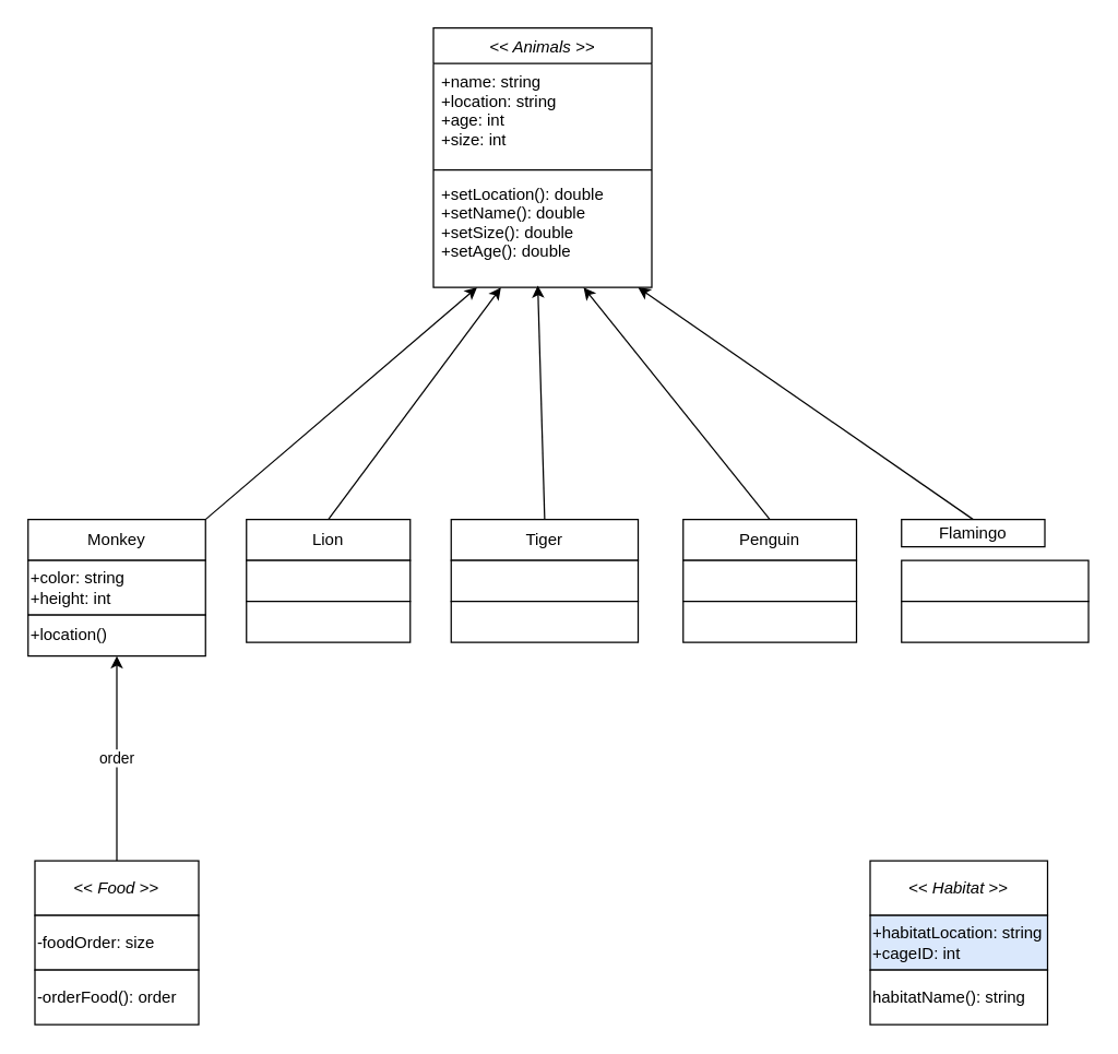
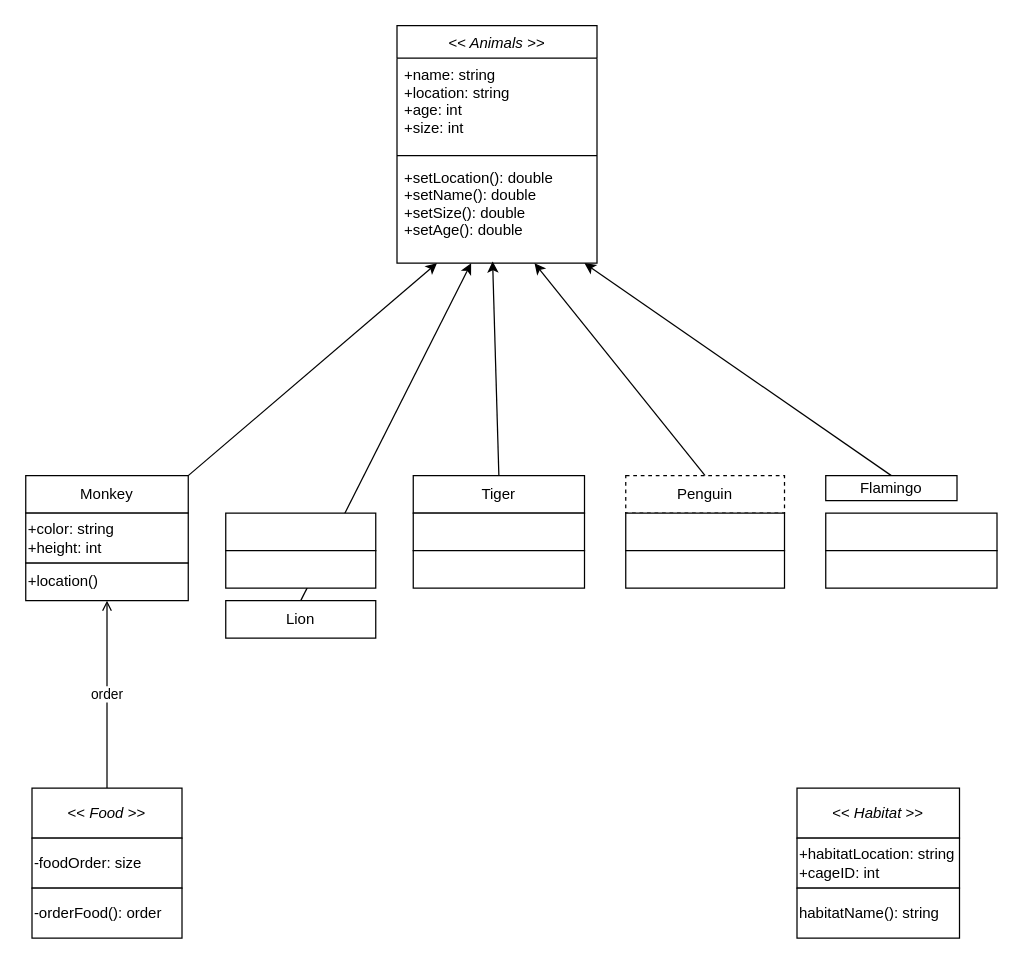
- <mxCell id="11" value="Lion" style="rounded=0;whiteSpace=wrap;html=1;align=center;" vertex="1" parent="1"><mxGeometry x="180" y="380" width="120" height="30" as="geometry" /></mxCell>
+ <mxCell id="11" value="Lion" style="rounded=0;whiteSpace=wrap;html=1;align=center;" vertex="1" parent="1"><mxGeometry x="180" y="480" width="120" height="30" as="geometry" /></mxCell>
- <mxCell id="15" value="Penguin" style="rounded=0;whiteSpace=wrap;html=1;align=center;" vertex="1" parent="1"><mxGeometry x="500" y="380" width="127" height="30" as="geometry" /></mxCell>
+ <mxCell id="15" value="Penguin" style="rounded=0;whiteSpace=wrap;html=1;align=center;dashed=1;" vertex="1" parent="1"><mxGeometry x="500" y="380" width="127" height="30" as="geometry" /></mxCell>
- <mxCell id="22" value="order" style="edgeStyle=none;rounded=0;orthogonalLoop=1;jettySize=auto;html=1;entryX=0.5;entryY=1;entryDx=0;entryDy=0;" edge="1" parent="1" source="23" target="9"><mxGeometry relative="1" as="geometry"><mxPoint x="85" y="540" as="targetPoint" /></mxGeometry></mxCell>
+ <mxCell id="22" value="order" style="edgeStyle=none;rounded=0;orthogonalLoop=1;jettySize=auto;html=1;entryX=0.5;entryY=1;entryDx=0;entryDy=0;endArrow=open;" edge="1" parent="1" source="23" target="9"><mxGeometry relative="1" as="geometry"><mxPoint x="85" y="540" as="targetPoint" /></mxGeometry></mxCell>
- <mxCell id="27" value="+habitatLocation: string&lt;br&gt;+cageID: int" style="rounded=0;whiteSpace=wrap;html=1;align=left;fillColor=#dae8fc;" vertex="1" parent="1"><mxGeometry x="637" y="670" width="130" height="40" as="geometry" /></mxCell>
+ <mxCell id="27" value="+habitatLocation: string&lt;br&gt;+cageID: int" style="rounded=0;whiteSpace=wrap;html=1;align=left;" vertex="1" parent="1"><mxGeometry x="637" y="670" width="130" height="40" as="geometry" /></mxCell>
